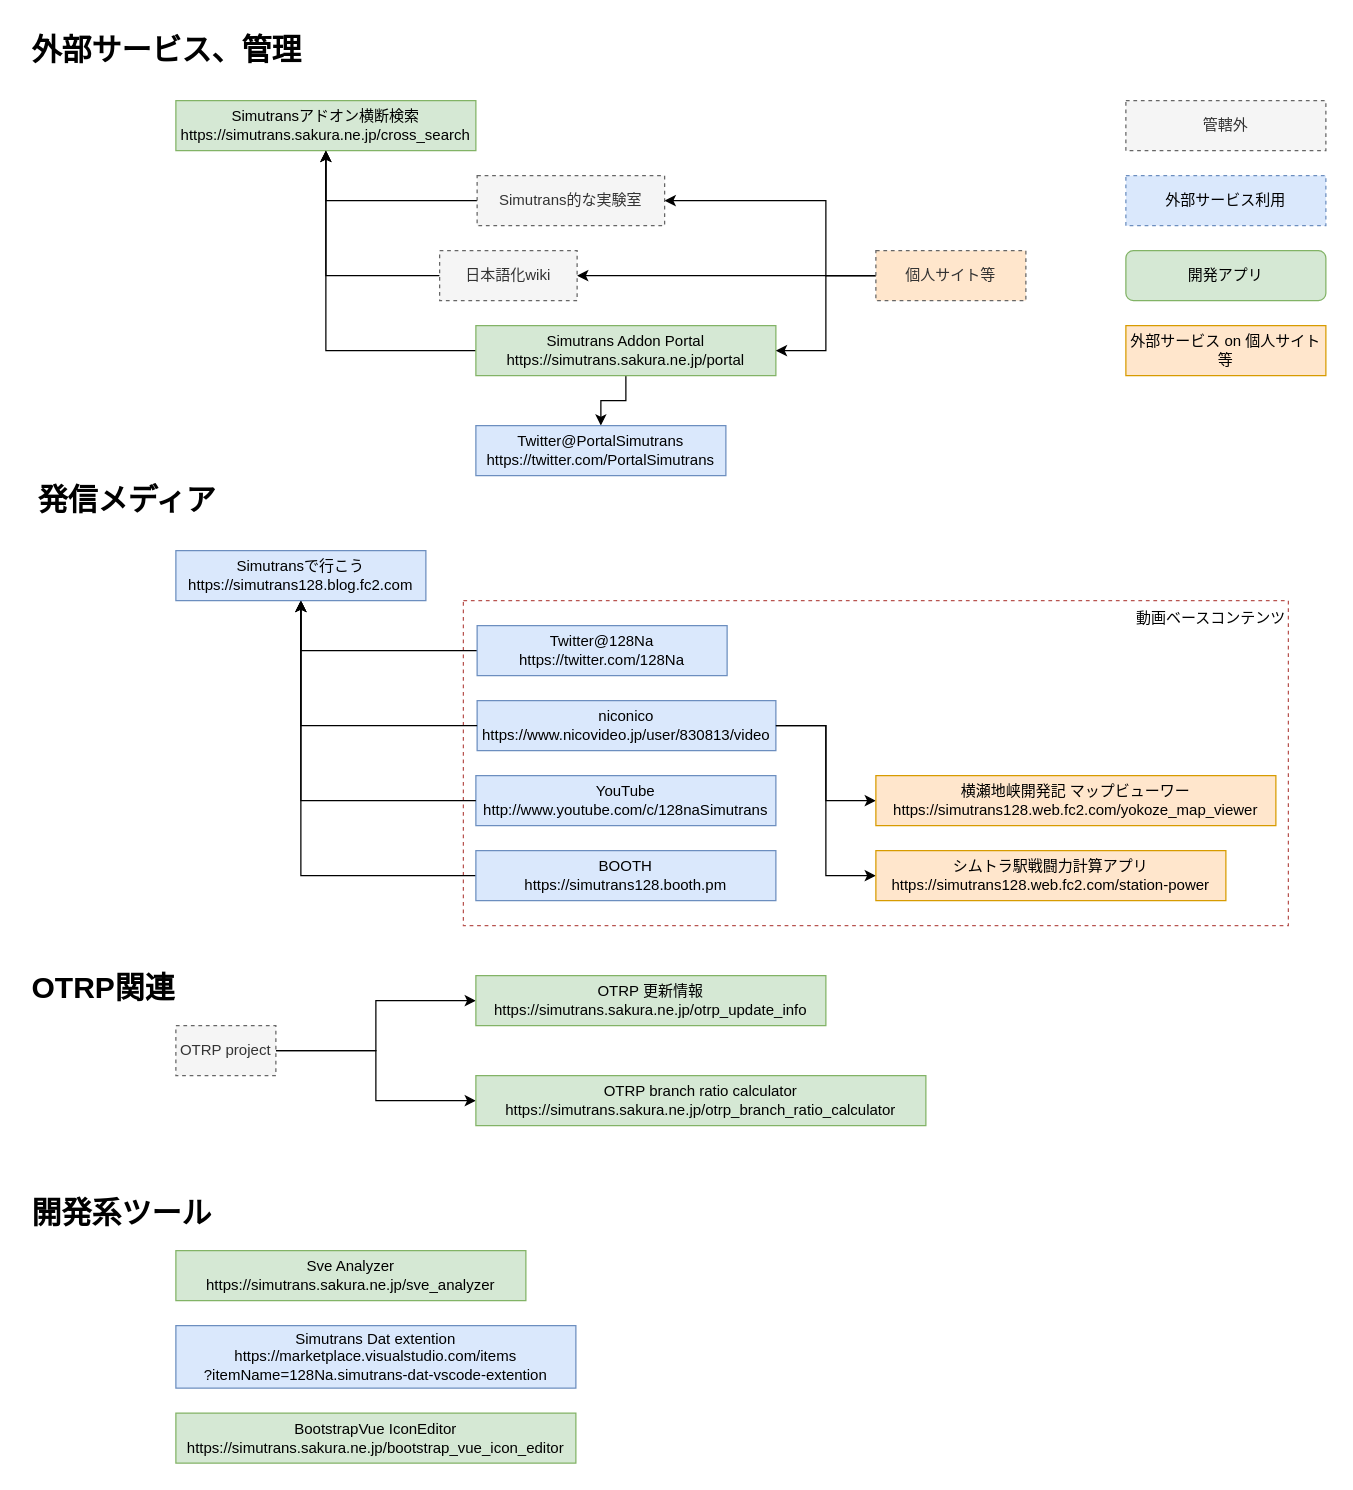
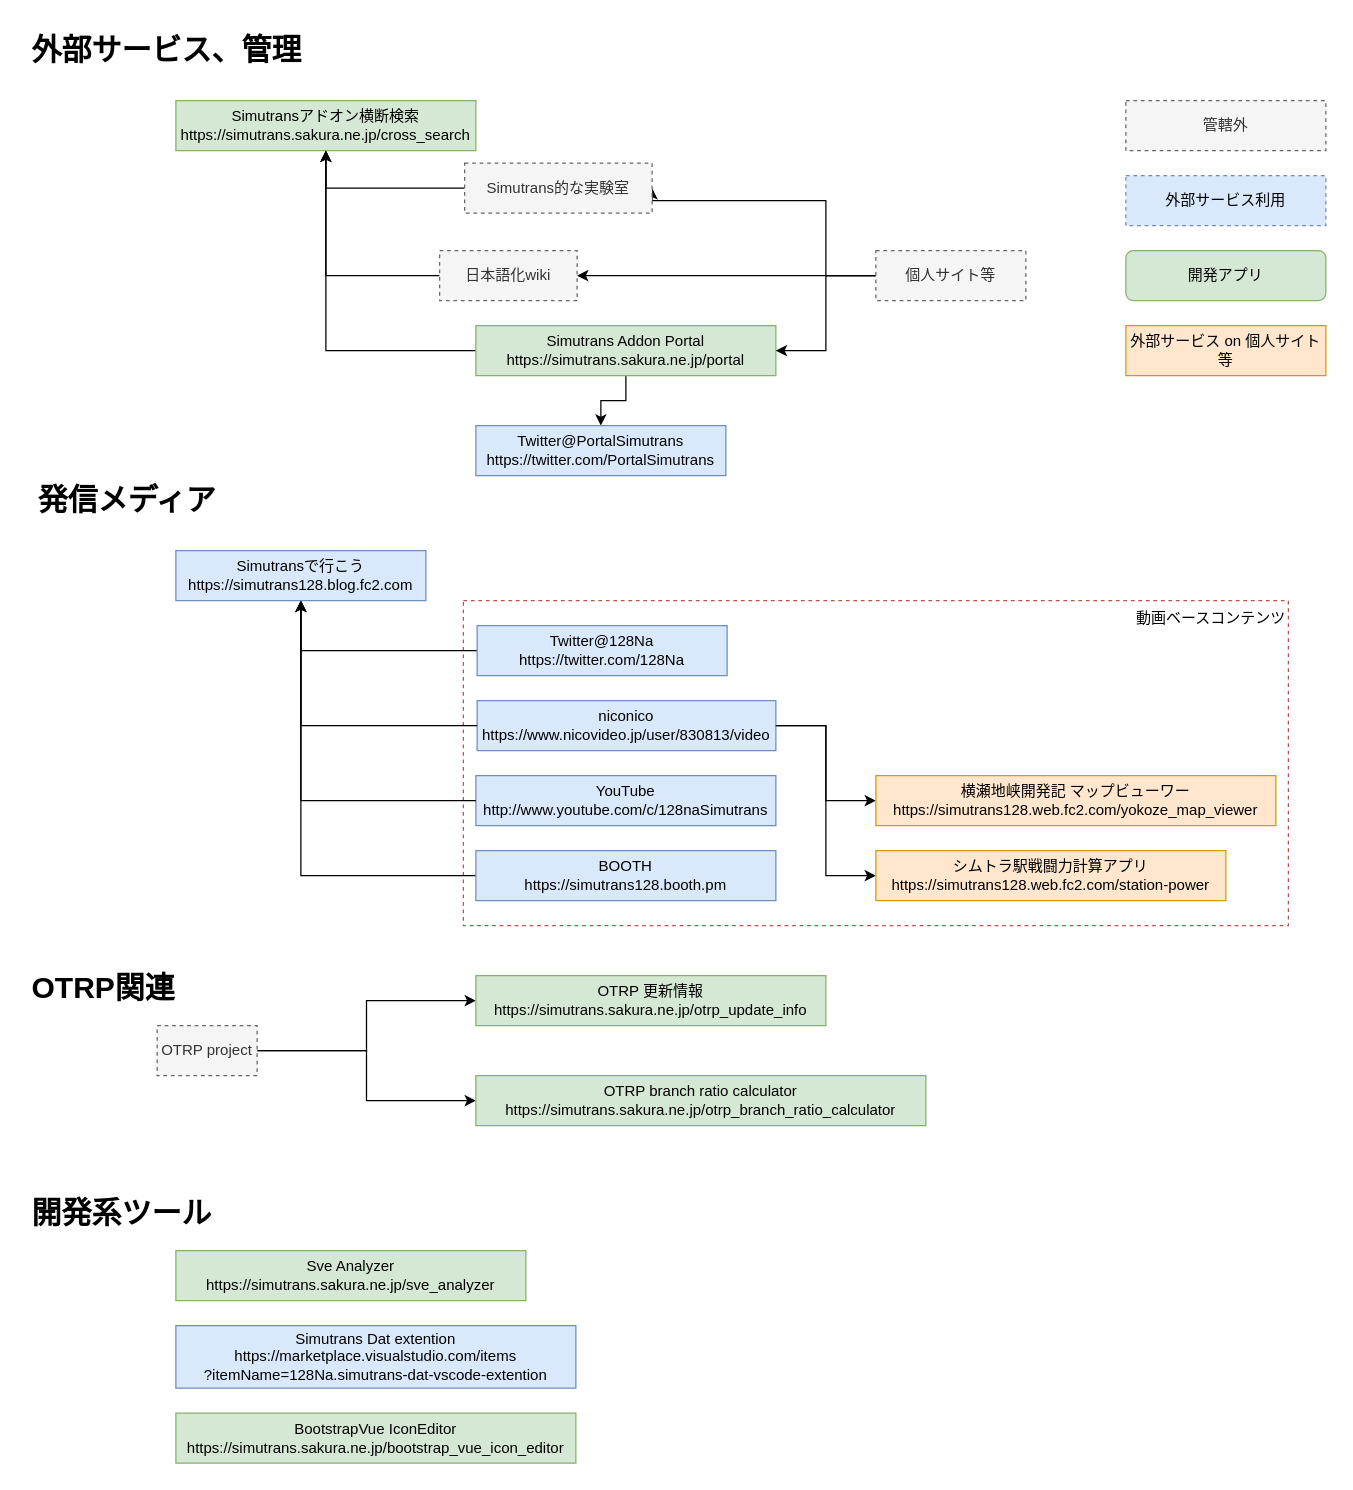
- <mxCell id="33" value="&lt;div&gt;Simutrans的な実験室&lt;/div&gt;" style="rounded=0;whiteSpace=wrap;html=1;dashed=1;align=center;fillColor=#f5f5f5;strokeColor=#666666;fontColor=#333333;" parent="1" vertex="1"><mxGeometry x="381" y="140" width="150" height="40" as="geometry" /></mxCell>
+ <mxCell id="33" value="&lt;div&gt;Simutrans的な実験室&lt;/div&gt;" style="rounded=0;whiteSpace=wrap;html=1;dashed=1;align=center;fillColor=#f5f5f5;strokeColor=#666666;fontColor=#333333;" parent="1" vertex="1"><mxGeometry x="371" y="130" width="150" height="40" as="geometry" /></mxCell>
- <mxCell id="16" value="&lt;div&gt;個人サイト等&lt;/div&gt;" style="rounded=0;whiteSpace=wrap;html=1;dashed=1;align=center;fillColor=#ffe6cc;strokeColor=#666666;fontColor=#333333;" parent="1" vertex="1"><mxGeometry x="700" y="200" width="120" height="40" as="geometry" /></mxCell>
+ <mxCell id="16" value="&lt;div&gt;個人サイト等&lt;/div&gt;" style="rounded=0;whiteSpace=wrap;html=1;dashed=1;align=center;fillColor=#f5f5f5;strokeColor=#666666;fontColor=#333333;" parent="1" vertex="1"><mxGeometry x="700" y="200" width="120" height="40" as="geometry" /></mxCell>
- <mxCell id="31" value="&lt;div&gt;OTRP project&lt;/div&gt;" style="rounded=0;whiteSpace=wrap;html=1;dashed=1;align=center;fillColor=#f5f5f5;strokeColor=#666666;fontColor=#333333;" parent="1" vertex="1"><mxGeometry x="140" y="820" width="80" height="40" as="geometry" /></mxCell>
+ <mxCell id="31" value="&lt;div&gt;OTRP project&lt;/div&gt;" style="rounded=0;whiteSpace=wrap;html=1;dashed=1;align=center;fillColor=#f5f5f5;strokeColor=#666666;fontColor=#333333;" parent="1" vertex="1"><mxGeometry x="125" y="820" width="80" height="40" as="geometry" /></mxCell>
